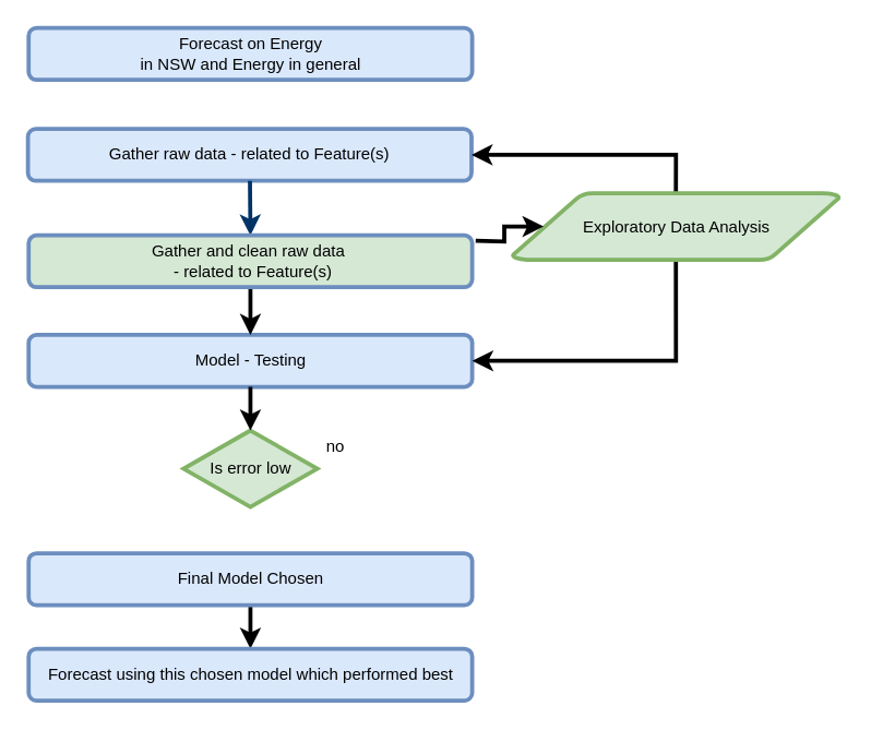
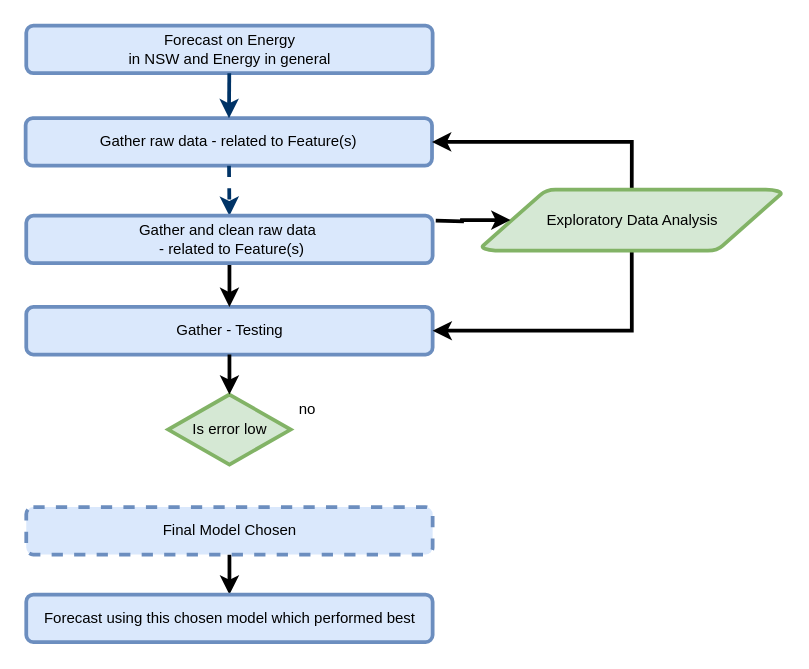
+ <mxCell id="4" style="fontStyle=1;strokeColor=#003366;strokeWidth=3;html=1;" parent="1" source="2" target="3" edge="1"><mxGeometry relative="1" as="geometry" /></mxCell>
- <mxCell id="5" style="fontStyle=1;strokeColor=#003366;strokeWidth=3;html=1;entryX=0.5;entryY=0;entryDx=0;entryDy=0;" parent="1" source="3" target="17" edge="1"><mxGeometry relative="1" as="geometry"><mxPoint x="183" y="155" as="targetPoint" /></mxGeometry></mxCell>
+ <mxCell id="5" style="fontStyle=1;strokeColor=#003366;strokeWidth=3;html=1;entryX=0.5;entryY=0;entryDx=0;entryDy=0;dashed=1;" parent="1" source="3" target="17" edge="1"><mxGeometry relative="1" as="geometry"><mxPoint x="183" y="155" as="targetPoint" /></mxGeometry></mxCell>
- <mxCell id="16" value="Exploratory Data Analysis" style="shape=mxgraph.flowchart.data;strokeWidth=3;gradientDirection=north;fontStyle=0;html=1;fillColor=#d5e8d4;strokeColor=#82b366;" vertex="1" parent="1"><mxGeometry x="375" y="141" width="239.5" height="49" as="geometry" /></mxCell>
+ <mxCell id="16" value="Exploratory Data Analysis" style="shape=mxgraph.flowchart.data;strokeWidth=3;gradientDirection=north;fontStyle=0;html=1;fillColor=#d5e8d4;strokeColor=#82b366;" vertex="1" parent="1"><mxGeometry x="385" y="151" width="239.5" height="49" as="geometry" /></mxCell>
- <mxCell id="17" value="Gather and clean&amp;nbsp;raw data&amp;nbsp;&lt;br&gt;&amp;nbsp;- related to&amp;nbsp;Feature(s)" style="rounded=1;whiteSpace=wrap;html=1;fillColor=#d5e8d4;strokeColor=#6c8ebf;strokeWidth=3;" vertex="1" parent="1"><mxGeometry x="20.5" y="172" width="325" height="38" as="geometry" /></mxCell>
+ <mxCell id="17" value="Gather and clean&amp;nbsp;raw data&amp;nbsp;&lt;br&gt;&amp;nbsp;- related to&amp;nbsp;Feature(s)" style="rounded=1;whiteSpace=wrap;html=1;fillColor=#dae8fc;strokeColor=#6c8ebf;strokeWidth=3;" vertex="1" parent="1"><mxGeometry x="20.5" y="172" width="325" height="38" as="geometry" /></mxCell>
- <mxCell id="6" value="Model - Testing" style="rounded=1;whiteSpace=wrap;html=1;fillColor=#dae8fc;strokeColor=#6c8ebf;strokeWidth=3;" parent="1" vertex="1"><mxGeometry x="20.5" y="245" width="325" height="38" as="geometry" /></mxCell>
+ <mxCell id="6" value="Gather - Testing" style="rounded=1;whiteSpace=wrap;html=1;fillColor=#dae8fc;strokeColor=#6c8ebf;strokeWidth=3;" parent="1" vertex="1"><mxGeometry x="20.5" y="245" width="325" height="38" as="geometry" /></mxCell>
- <mxCell id="12" value="Final Model Chosen" style="rounded=1;whiteSpace=wrap;html=1;fillColor=#dae8fc;strokeColor=#6c8ebf;strokeWidth=3;" parent="1" vertex="1"><mxGeometry x="20.5" y="405" width="325" height="38" as="geometry" /></mxCell>
+ <mxCell id="12" value="Final Model Chosen" style="rounded=1;whiteSpace=wrap;html=1;fillColor=#dae8fc;strokeColor=#6c8ebf;strokeWidth=3;dashed=1;" parent="1" vertex="1"><mxGeometry x="20.5" y="405" width="325" height="38" as="geometry" /></mxCell>
